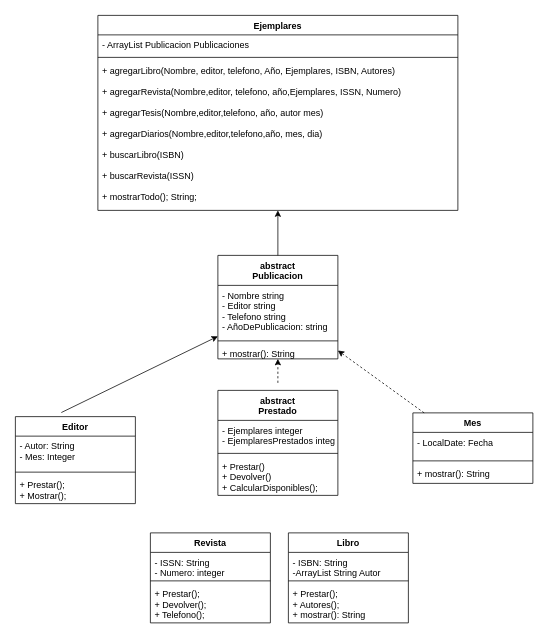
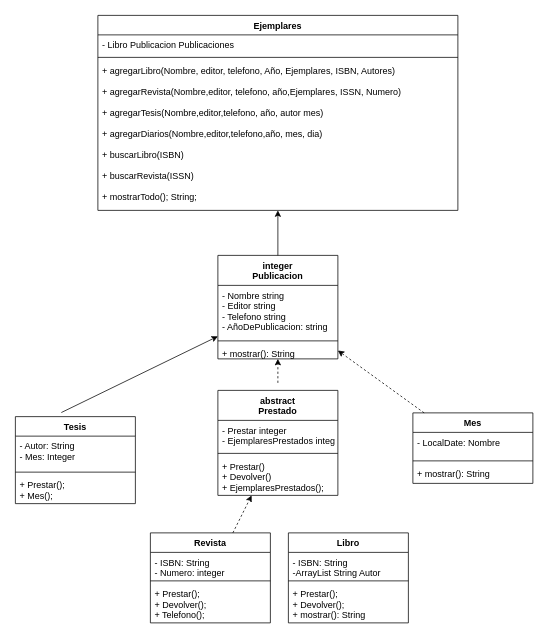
- <mxCell id="27" value="- ArrayList Publicacion Publicaciones" style="text;strokeColor=none;fillColor=none;align=left;verticalAlign=top;spacingLeft=4;spacingRight=4;overflow=hidden;rotatable=0;points=[[0,0.5],[1,0.5]];portConstraint=eastwest;" parent="26" vertex="1"><mxGeometry y="26" width="480" height="26" as="geometry" /></mxCell>
+ <mxCell id="27" value="- Libro Publicacion Publicaciones" style="text;strokeColor=none;fillColor=none;align=left;verticalAlign=top;spacingLeft=4;spacingRight=4;overflow=hidden;rotatable=0;points=[[0,0.5],[1,0.5]];portConstraint=eastwest;" parent="26" vertex="1"><mxGeometry y="26" width="480" height="26" as="geometry" /></mxCell>
- <mxCell id="2" value="abstract&#10;Publicacion" style="swimlane;fontStyle=1;align=center;verticalAlign=top;childLayout=stackLayout;horizontal=1;startSize=40;horizontalStack=0;resizeParent=1;resizeParentMax=0;resizeLast=0;collapsible=1;marginBottom=0;" parent="1" vertex="1"><mxGeometry x="290" y="340" width="160" height="138" as="geometry" /></mxCell>
+ <mxCell id="2" value="integer&#10;Publicacion" style="swimlane;fontStyle=1;align=center;verticalAlign=top;childLayout=stackLayout;horizontal=1;startSize=40;horizontalStack=0;resizeParent=1;resizeParentMax=0;resizeLast=0;collapsible=1;marginBottom=0;" parent="1" vertex="1"><mxGeometry x="290" y="340" width="160" height="138" as="geometry" /></mxCell>
- <mxCell id="18" value="Editor" style="swimlane;fontStyle=1;align=center;verticalAlign=top;childLayout=stackLayout;horizontal=1;startSize=26;horizontalStack=0;resizeParent=1;resizeParentMax=0;resizeLast=0;collapsible=1;marginBottom=0;" parent="1" vertex="1"><mxGeometry x="20" y="555" width="160" height="116" as="geometry" /></mxCell>
+ <mxCell id="18" value="Tesis" style="swimlane;fontStyle=1;align=center;verticalAlign=top;childLayout=stackLayout;horizontal=1;startSize=26;horizontalStack=0;resizeParent=1;resizeParentMax=0;resizeLast=0;collapsible=1;marginBottom=0;" parent="1" vertex="1"><mxGeometry x="20" y="555" width="160" height="116" as="geometry" /></mxCell>
- <mxCell id="31" value="- Ejemplares integer&#10;- EjemplaresPrestados integer" style="text;strokeColor=none;fillColor=none;align=left;verticalAlign=top;spacingLeft=4;spacingRight=4;overflow=hidden;rotatable=0;points=[[0,0.5],[1,0.5]];portConstraint=eastwest;" vertex="1" parent="30"><mxGeometry y="40" width="160" height="40" as="geometry" /></mxCell>
+ <mxCell id="31" value="- Prestar integer&#10;- EjemplaresPrestados integer" style="text;strokeColor=none;fillColor=none;align=left;verticalAlign=top;spacingLeft=4;spacingRight=4;overflow=hidden;rotatable=0;points=[[0,0.5],[1,0.5]];portConstraint=eastwest;" vertex="1" parent="30"><mxGeometry y="40" width="160" height="40" as="geometry" /></mxCell>
- <mxCell id="15" value="- LocalDate: Fecha" style="text;strokeColor=none;fillColor=none;align=left;verticalAlign=top;spacingLeft=4;spacingRight=4;overflow=hidden;rotatable=0;points=[[0,0.5],[1,0.5]];portConstraint=eastwest;" parent="14" vertex="1"><mxGeometry y="26" width="160" height="34" as="geometry" /></mxCell>
+ <mxCell id="15" value="- LocalDate: Nombre" style="text;strokeColor=none;fillColor=none;align=left;verticalAlign=top;spacingLeft=4;spacingRight=4;overflow=hidden;rotatable=0;points=[[0,0.5],[1,0.5]];portConstraint=eastwest;" parent="14" vertex="1"><mxGeometry y="26" width="160" height="34" as="geometry" /></mxCell>
- <mxCell id="33" value="+ Prestar()&#10;+ Devolver()&#10;+ CalcularDisponibles();" style="text;strokeColor=none;fillColor=none;align=left;verticalAlign=top;spacingLeft=4;spacingRight=4;overflow=hidden;rotatable=0;points=[[0,0.5],[1,0.5]];portConstraint=eastwest;" vertex="1" parent="30"><mxGeometry y="88" width="160" height="52" as="geometry" /></mxCell>
+ <mxCell id="33" value="+ Prestar()&#10;+ Devolver()&#10;+ EjemplaresPrestados();" style="text;strokeColor=none;fillColor=none;align=left;verticalAlign=top;spacingLeft=4;spacingRight=4;overflow=hidden;rotatable=0;points=[[0,0.5],[1,0.5]];portConstraint=eastwest;" vertex="1" parent="30"><mxGeometry y="88" width="160" height="52" as="geometry" /></mxCell>
- <mxCell id="21" value="+ Prestar();&#10;+ Mostrar();" style="text;strokeColor=none;fillColor=none;align=left;verticalAlign=top;spacingLeft=4;spacingRight=4;overflow=hidden;rotatable=0;points=[[0,0.5],[1,0.5]];portConstraint=eastwest;" parent="18" vertex="1"><mxGeometry y="78" width="160" height="38" as="geometry" /></mxCell>
+ <mxCell id="21" value="+ Prestar();&#10;+ Mes();" style="text;strokeColor=none;fillColor=none;align=left;verticalAlign=top;spacingLeft=4;spacingRight=4;overflow=hidden;rotatable=0;points=[[0,0.5],[1,0.5]];portConstraint=eastwest;" parent="18" vertex="1"><mxGeometry y="78" width="160" height="38" as="geometry" /></mxCell>
+ <mxCell id="22" value="" style="endArrow=classic;html=1;rounded=0;dashed=1;" parent="1" source="10" target="30" edge="1"><mxGeometry width="50" height="50" relative="1" as="geometry"><mxPoint x="360" y="520" as="sourcePoint" /><mxPoint x="313.846" y="656" as="targetPoint" /></mxGeometry></mxCell>
- <mxCell id="11" value="- ISSN: String&#10;- Numero: integer" style="text;strokeColor=none;fillColor=none;align=left;verticalAlign=top;spacingLeft=4;spacingRight=4;overflow=hidden;rotatable=0;points=[[0,0.5],[1,0.5]];portConstraint=eastwest;" parent="10" vertex="1"><mxGeometry y="26" width="160" height="34" as="geometry" /></mxCell>
+ <mxCell id="11" value="- ISBN: String&#10;- Numero: integer" style="text;strokeColor=none;fillColor=none;align=left;verticalAlign=top;spacingLeft=4;spacingRight=4;overflow=hidden;rotatable=0;points=[[0,0.5],[1,0.5]];portConstraint=eastwest;" parent="10" vertex="1"><mxGeometry y="26" width="160" height="34" as="geometry" /></mxCell>
- <mxCell id="9" value="+ Prestar();&#10;+ Autores();&#10;+ mostrar(): String" style="text;strokeColor=none;fillColor=none;align=left;verticalAlign=top;spacingLeft=4;spacingRight=4;overflow=hidden;rotatable=0;points=[[0,0.5],[1,0.5]];portConstraint=eastwest;" parent="6" vertex="1"><mxGeometry y="68" width="160" height="52" as="geometry" /></mxCell>
+ <mxCell id="9" value="+ Prestar();&#10;+ Devolver();&#10;+ mostrar(): String" style="text;strokeColor=none;fillColor=none;align=left;verticalAlign=top;spacingLeft=4;spacingRight=4;overflow=hidden;rotatable=0;points=[[0,0.5],[1,0.5]];portConstraint=eastwest;" parent="6" vertex="1"><mxGeometry y="68" width="160" height="52" as="geometry" /></mxCell>
